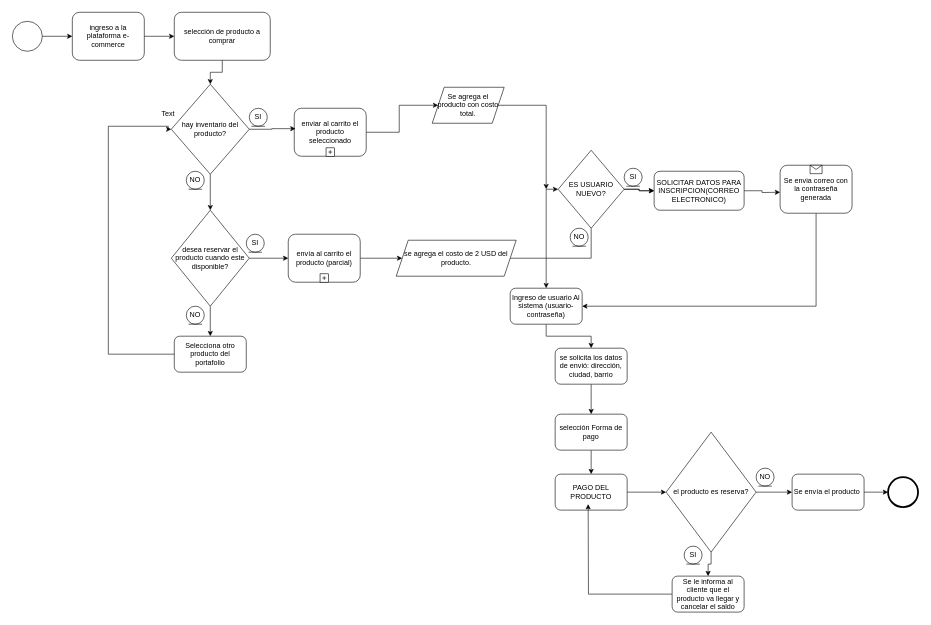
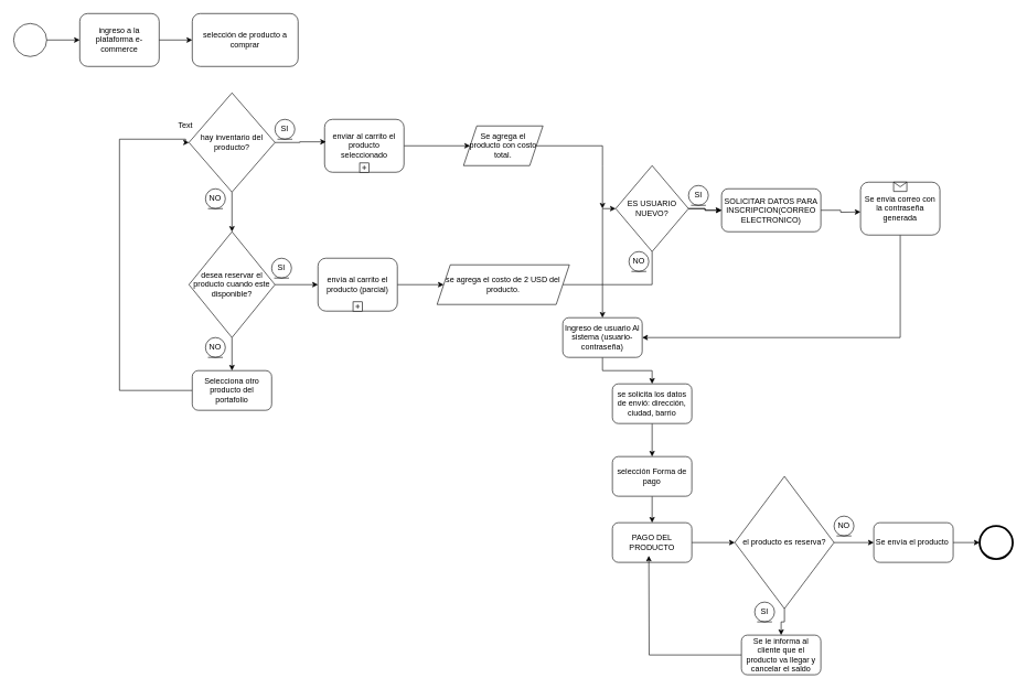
- <mxCell id="14" style="edgeStyle=orthogonalEdgeStyle;rounded=0;html=1;jettySize=auto;orthogonalLoop=1;entryX=0.5;entryY=0;entryDx=0;entryDy=0;" parent="1" source="4" target="17" edge="1"><mxGeometry relative="1" as="geometry"><mxPoint x="350" y="145" as="targetPoint" /></mxGeometry></mxCell>
- <mxCell id="22" value="Se agrega el producto con costo total." style="shape=parallelogram;perimeter=parallelogramPerimeter;whiteSpace=wrap;html=1;fixedSize=1;" parent="1" vertex="1"><mxGeometry x="720" y="145" width="120" height="60" as="geometry" /></mxCell>
+ <mxCell id="22" value="Se agrega el producto con costo total." style="shape=parallelogram;perimeter=parallelogramPerimeter;whiteSpace=wrap;html=1;fixedSize=1;" parent="1" vertex="1"><mxGeometry x="700" y="190" width="120" height="60" as="geometry" /></mxCell>
